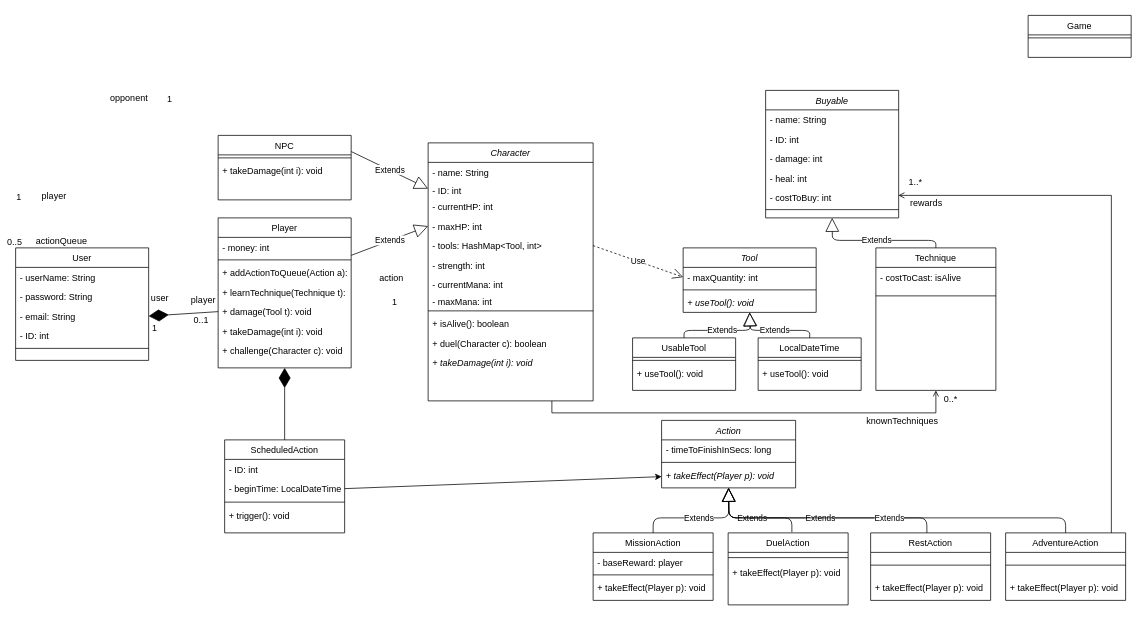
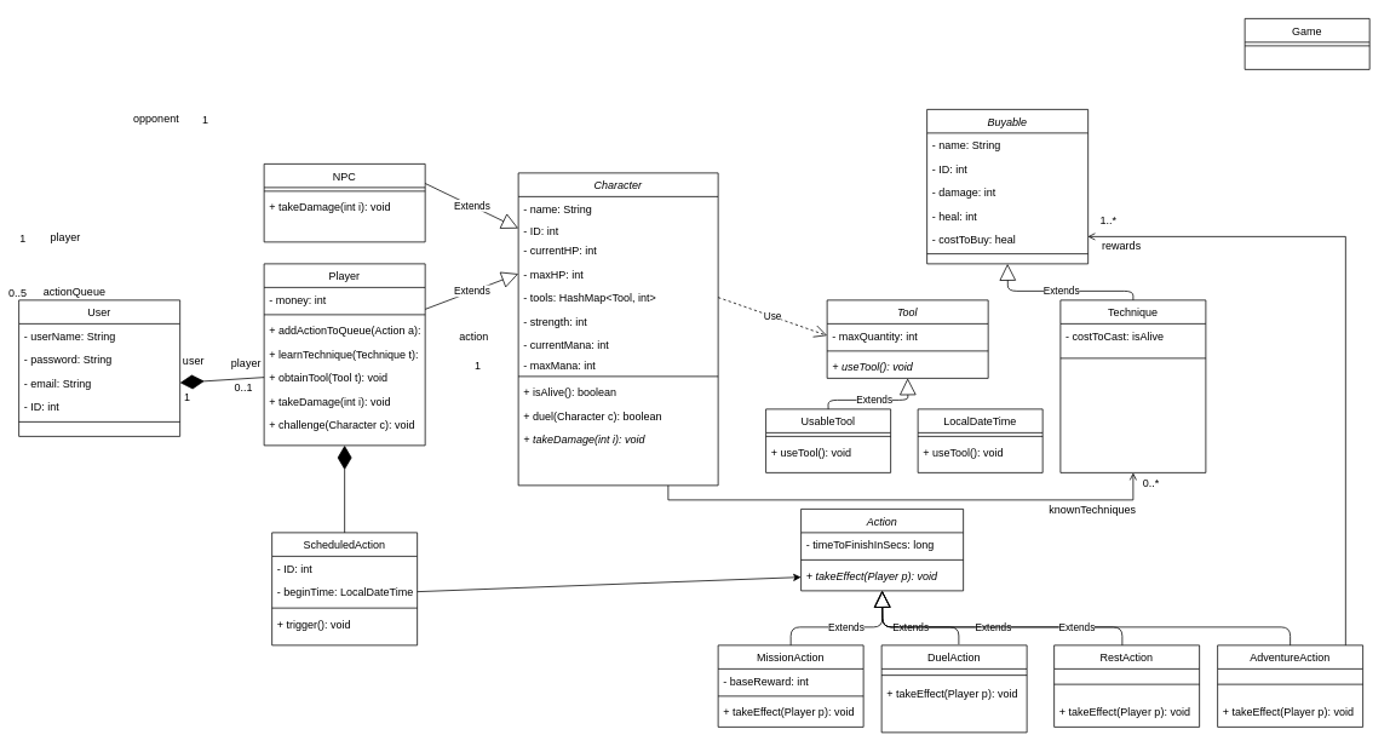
- <mxCell id="54" value="- costToBuy: int" style="text;align=left;verticalAlign=top;spacingLeft=4;spacingRight=4;overflow=hidden;rotatable=0;points=[[0,0.5],[1,0.5]];portConstraint=eastwest;rounded=0;shadow=0;html=0;" parent="49" vertex="1"><mxGeometry y="130" width="177.39" height="26" as="geometry" /></mxCell>
+ <mxCell id="54" value="- costToBuy: heal" style="text;align=left;verticalAlign=top;spacingLeft=4;spacingRight=4;overflow=hidden;rotatable=0;points=[[0,0.5],[1,0.5]];portConstraint=eastwest;rounded=0;shadow=0;html=0;" parent="49" vertex="1"><mxGeometry y="130" width="177.39" height="26" as="geometry" /></mxCell>
- <mxCell id="82" value="+ damage(Tool t): void" style="text;align=left;verticalAlign=top;spacingLeft=4;spacingRight=4;overflow=hidden;rotatable=0;points=[[0,0.5],[1,0.5]];portConstraint=eastwest;rounded=0;shadow=0;html=0;" parent="77" vertex="1"><mxGeometry y="112" width="177.39" height="26" as="geometry" /></mxCell>
+ <mxCell id="82" value="+ obtainTool(Tool t): void" style="text;align=left;verticalAlign=top;spacingLeft=4;spacingRight=4;overflow=hidden;rotatable=0;points=[[0,0.5],[1,0.5]];portConstraint=eastwest;rounded=0;shadow=0;html=0;" parent="77" vertex="1"><mxGeometry y="112" width="177.39" height="26" as="geometry" /></mxCell>
- <mxCell id="61" value="Extends" style="endArrow=block;endSize=16;endFill=0;html=1;exitX=0.5;exitY=0;exitDx=0;exitDy=0;entryX=0.5;entryY=1;entryDx=0;entryDy=0;" parent="1" source="69" target="62" edge="1"><mxGeometry width="160" relative="1" as="geometry"><mxPoint x="820" y="240" as="sourcePoint" /><mxPoint x="980" y="240" as="targetPoint" /><Array as="points"><mxPoint x="1079" y="440" /><mxPoint x="1000" y="440" /></Array></mxGeometry></mxCell>
- <mxCell id="30" value="- baseReward: player" style="text;align=left;verticalAlign=top;spacingLeft=4;spacingRight=4;overflow=hidden;rotatable=0;points=[[0,0.5],[1,0.5]];portConstraint=eastwest;" parent="29" vertex="1"><mxGeometry y="26" width="160" height="26" as="geometry" /></mxCell>
+ <mxCell id="30" value="- baseReward: int" style="text;align=left;verticalAlign=top;spacingLeft=4;spacingRight=4;overflow=hidden;rotatable=0;points=[[0,0.5],[1,0.5]];portConstraint=eastwest;" parent="29" vertex="1"><mxGeometry y="26" width="160" height="26" as="geometry" /></mxCell>
